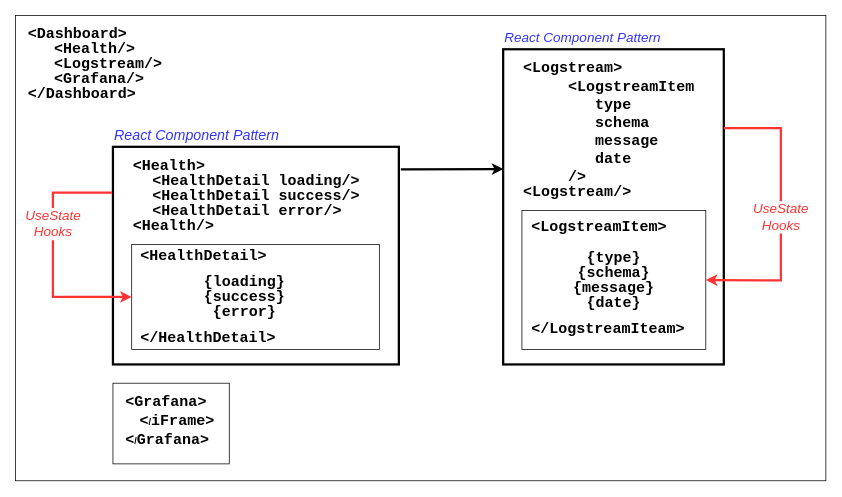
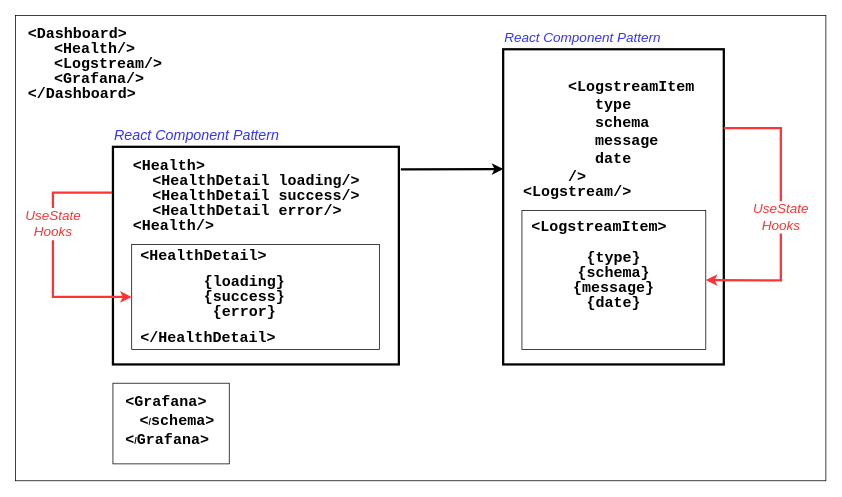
- <mxCell id="31" value="&lt;font style=&quot;font-size: 20px;&quot; face=&quot;Courier New&quot;&gt;&amp;lt;Logstream&amp;gt;&lt;/font&gt;" style="text;html=1;strokeColor=none;fillColor=none;align=left;verticalAlign=middle;whiteSpace=wrap;rounded=0;fontStyle=1" vertex="1" parent="28"><mxGeometry x="25" y="40" width="127.5" height="30" as="geometry" /></mxCell>
- <mxCell id="35" value="&lt;font style=&quot;font-size: 20px;&quot; face=&quot;Courier New&quot;&gt;&amp;lt;/LogstreamIteam&amp;gt;&lt;/font&gt;" style="text;html=1;strokeColor=none;fillColor=none;align=left;verticalAlign=middle;whiteSpace=wrap;rounded=0;fontStyle=1" vertex="1" parent="28"><mxGeometry x="36.25" y="390" width="213.75" height="26" as="geometry" /></mxCell>
- <mxCell id="11" value="&lt;font face=&quot;Courier New&quot; style=&quot;font-size: 20px;&quot;&gt;&amp;lt;&lt;/font&gt;/&lt;font style=&quot;font-size: 20px;&quot; face=&quot;Courier New&quot;&gt;iFrame&amp;gt;&lt;/font&gt;" style="text;html=1;strokeColor=none;fillColor=none;align=left;verticalAlign=middle;whiteSpace=wrap;rounded=0;fontStyle=1" vertex="1" parent="1"><mxGeometry x="184.37" y="545" width="180" height="30" as="geometry" /></mxCell>
+ <mxCell id="11" value="&lt;font face=&quot;Courier New&quot; style=&quot;font-size: 20px;&quot;&gt;&amp;lt;&lt;/font&gt;/&lt;font style=&quot;font-size: 20px;&quot; face=&quot;Courier New&quot;&gt;schema&amp;gt;&lt;/font&gt;" style="text;html=1;strokeColor=none;fillColor=none;align=left;verticalAlign=middle;whiteSpace=wrap;rounded=0;fontStyle=1" vertex="1" parent="1"><mxGeometry x="184.37" y="545" width="180" height="30" as="geometry" /></mxCell>
